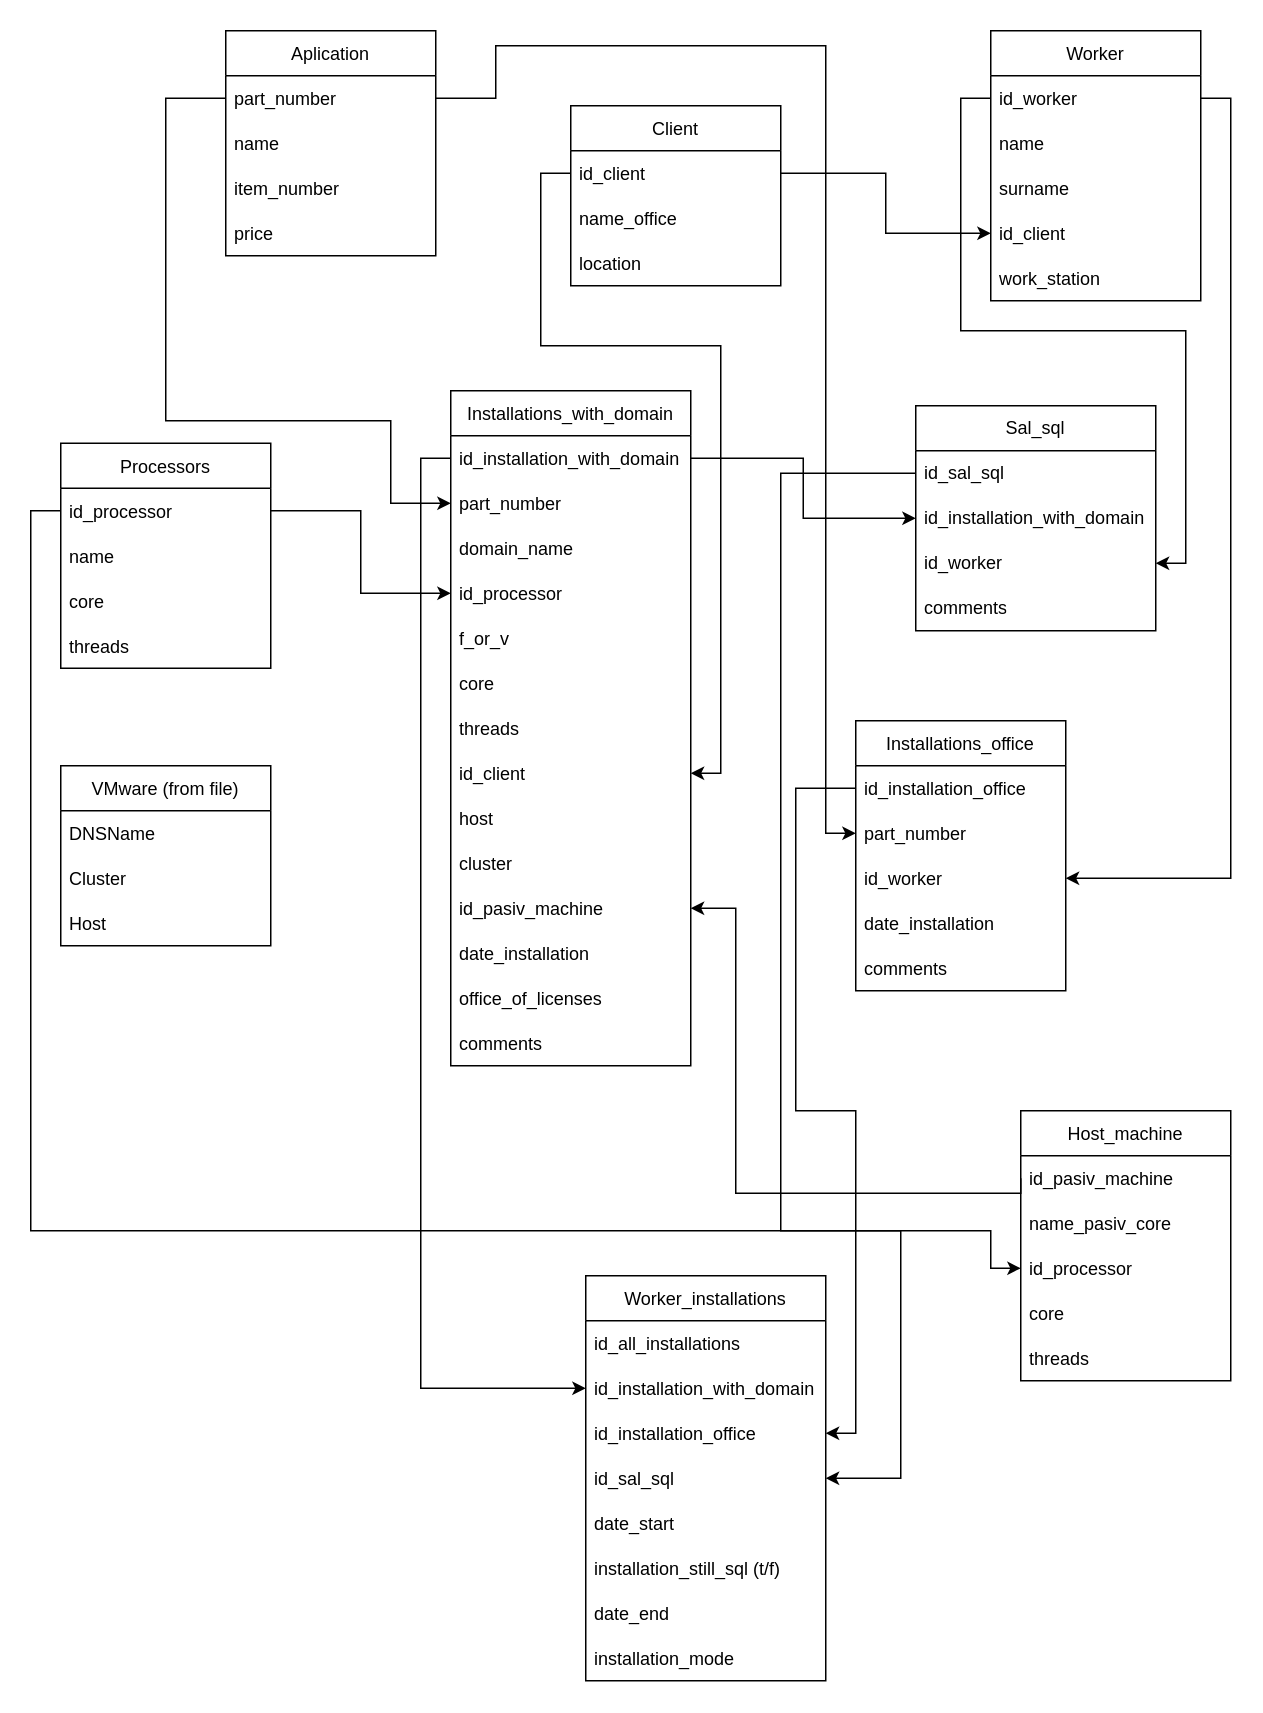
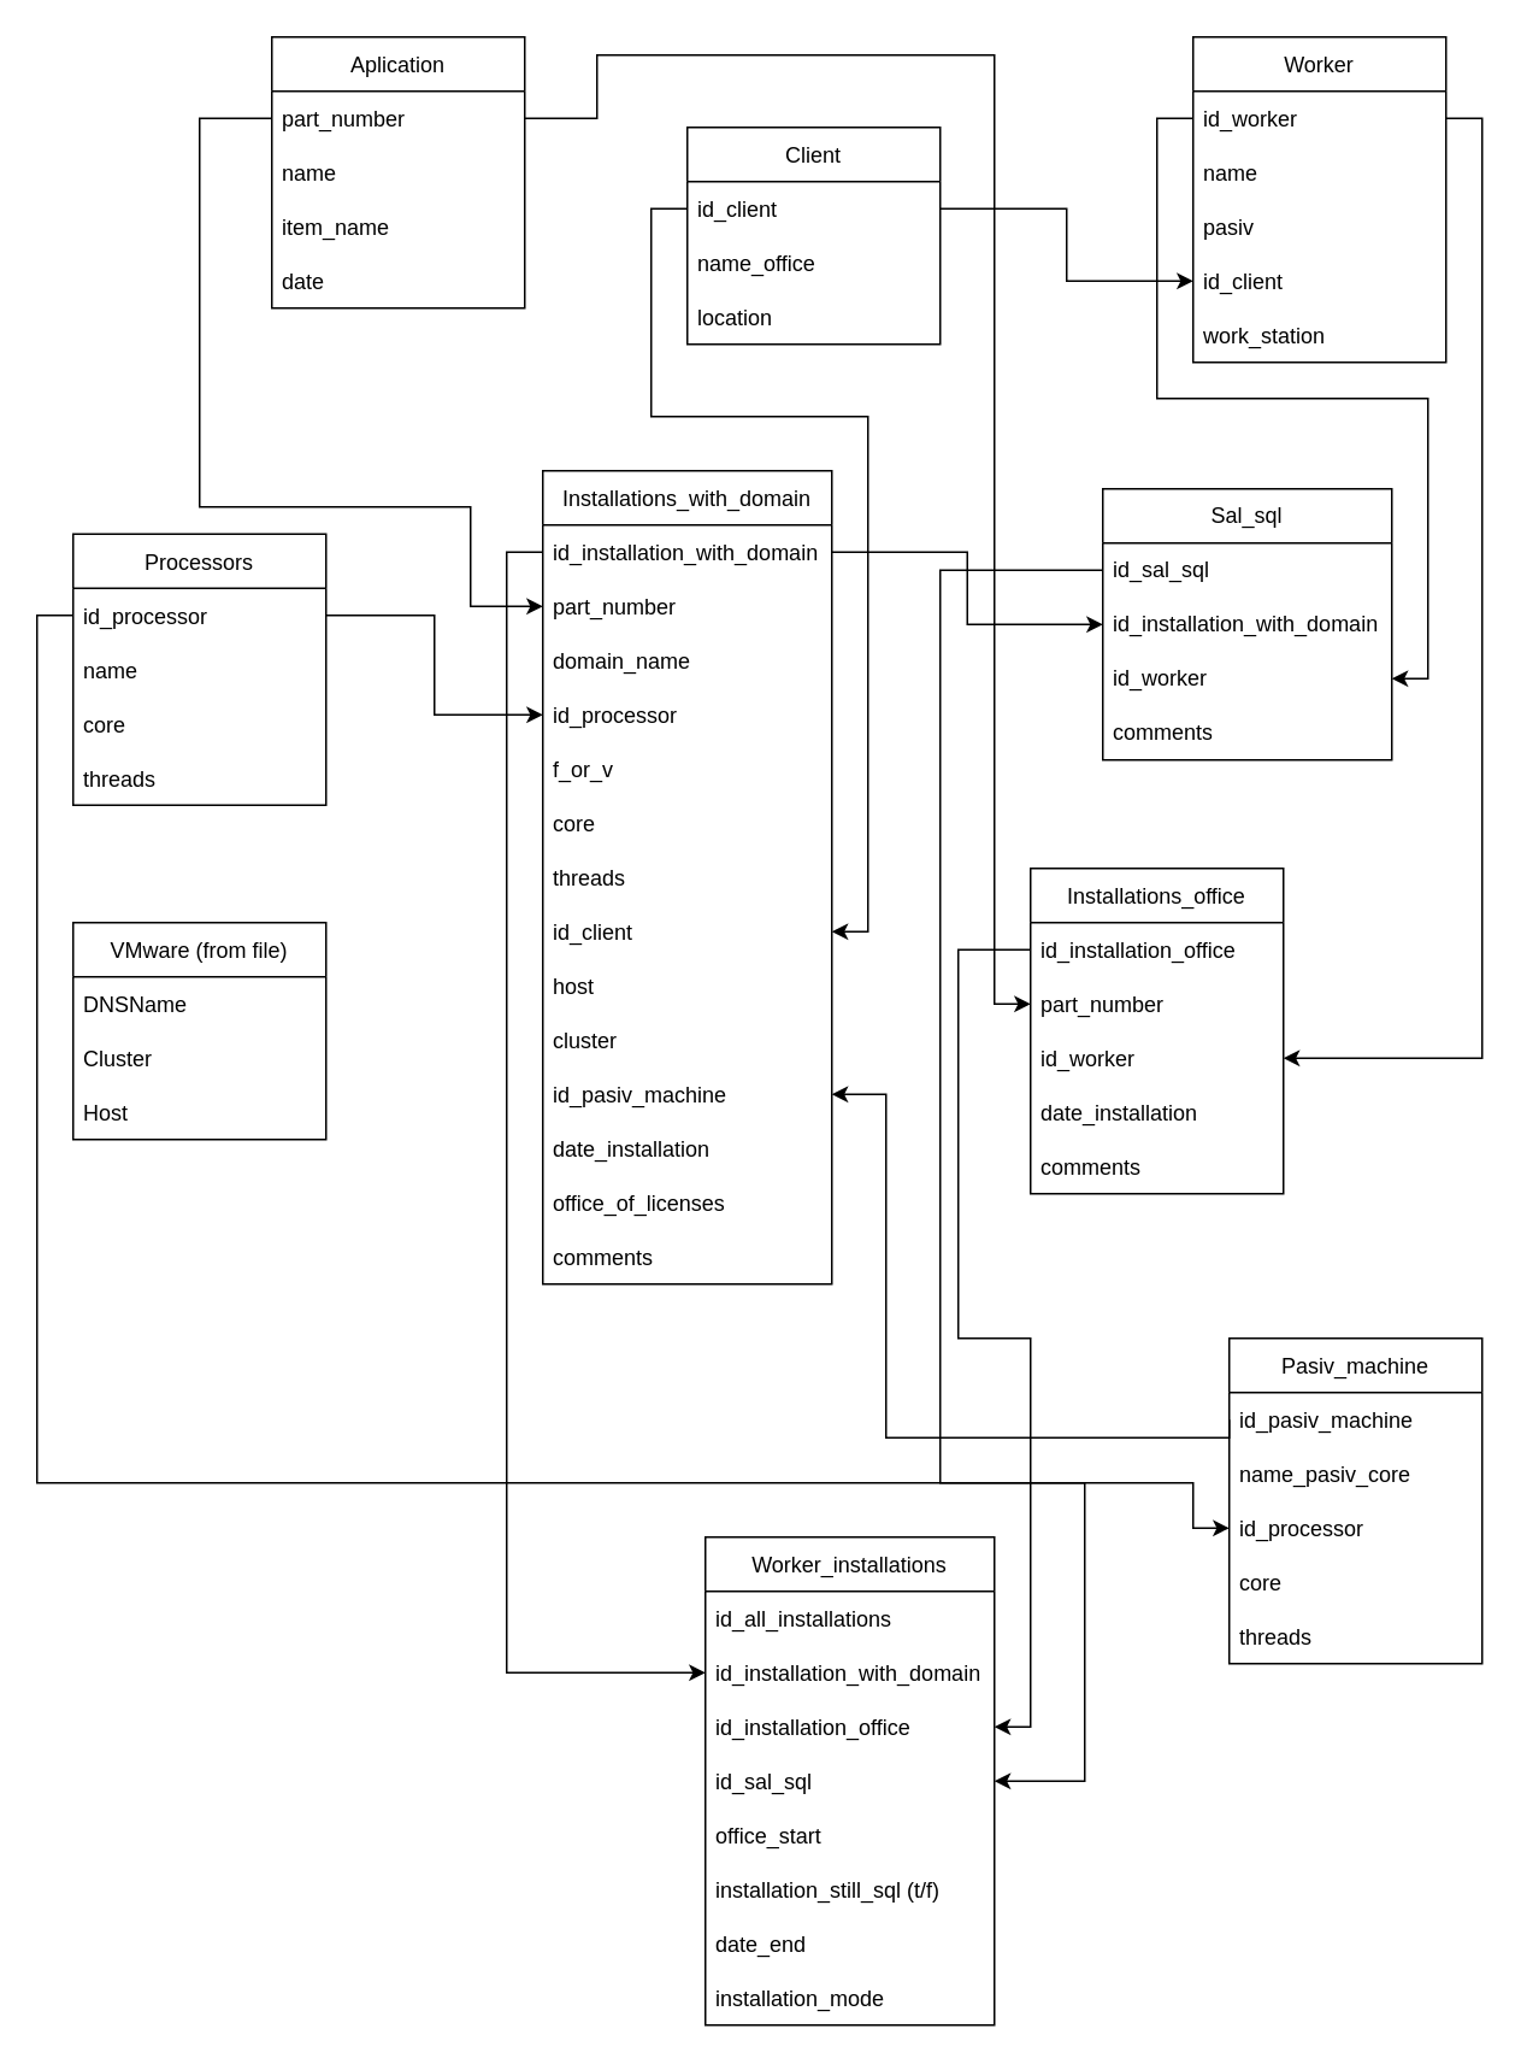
- <mxCell id="5" value="item_number" style="text;strokeColor=none;fillColor=none;align=left;verticalAlign=middle;spacingLeft=4;spacingRight=4;overflow=hidden;points=[[0,0.5],[1,0.5]];portConstraint=eastwest;rotatable=0;" parent="2" vertex="1"><mxGeometry y="90" width="140" height="30" as="geometry" /></mxCell>
+ <mxCell id="5" value="item_name" style="text;strokeColor=none;fillColor=none;align=left;verticalAlign=middle;spacingLeft=4;spacingRight=4;overflow=hidden;points=[[0,0.5],[1,0.5]];portConstraint=eastwest;rotatable=0;" parent="2" vertex="1"><mxGeometry y="90" width="140" height="30" as="geometry" /></mxCell>
- <mxCell id="14" value="surname" style="text;strokeColor=none;fillColor=none;align=left;verticalAlign=middle;spacingLeft=4;spacingRight=4;overflow=hidden;points=[[0,0.5],[1,0.5]];portConstraint=eastwest;rotatable=0;" parent="11" vertex="1"><mxGeometry y="90" width="140" height="30" as="geometry" /></mxCell>
+ <mxCell id="14" value="pasiv" style="text;strokeColor=none;fillColor=none;align=left;verticalAlign=middle;spacingLeft=4;spacingRight=4;overflow=hidden;points=[[0,0.5],[1,0.5]];portConstraint=eastwest;rotatable=0;" parent="11" vertex="1"><mxGeometry y="90" width="140" height="30" as="geometry" /></mxCell>
- <mxCell id="6" value="price" style="text;strokeColor=none;fillColor=none;align=left;verticalAlign=middle;spacingLeft=4;spacingRight=4;overflow=hidden;points=[[0,0.5],[1,0.5]];portConstraint=eastwest;rotatable=0;" parent="2" vertex="1"><mxGeometry y="120" width="140" height="30" as="geometry" /></mxCell>
+ <mxCell id="6" value="date" style="text;strokeColor=none;fillColor=none;align=left;verticalAlign=middle;spacingLeft=4;spacingRight=4;overflow=hidden;points=[[0,0.5],[1,0.5]];portConstraint=eastwest;rotatable=0;" parent="2" vertex="1"><mxGeometry y="120" width="140" height="30" as="geometry" /></mxCell>
- <mxCell id="47" value="Host_machine" style="swimlane;fontStyle=0;childLayout=stackLayout;horizontal=1;startSize=30;horizontalStack=0;resizeParent=1;resizeParentMax=0;resizeLast=0;collapsible=1;marginBottom=0;" parent="1" vertex="1"><mxGeometry x="680" y="740" width="140" height="180" as="geometry" /></mxCell>
+ <mxCell id="47" value="Pasiv_machine" style="swimlane;fontStyle=0;childLayout=stackLayout;horizontal=1;startSize=30;horizontalStack=0;resizeParent=1;resizeParentMax=0;resizeLast=0;collapsible=1;marginBottom=0;" parent="1" vertex="1"><mxGeometry x="680" y="740" width="140" height="180" as="geometry" /></mxCell>
- <mxCell id="65" value="date_start" style="text;strokeColor=none;fillColor=none;align=left;verticalAlign=middle;spacingLeft=4;spacingRight=4;overflow=hidden;points=[[0,0.5],[1,0.5]];portConstraint=eastwest;rotatable=0;" parent="60" vertex="1"><mxGeometry y="150" width="160" height="30" as="geometry" /></mxCell>
+ <mxCell id="65" value="office_start" style="text;strokeColor=none;fillColor=none;align=left;verticalAlign=middle;spacingLeft=4;spacingRight=4;overflow=hidden;points=[[0,0.5],[1,0.5]];portConstraint=eastwest;rotatable=0;" parent="60" vertex="1"><mxGeometry y="150" width="160" height="30" as="geometry" /></mxCell>
